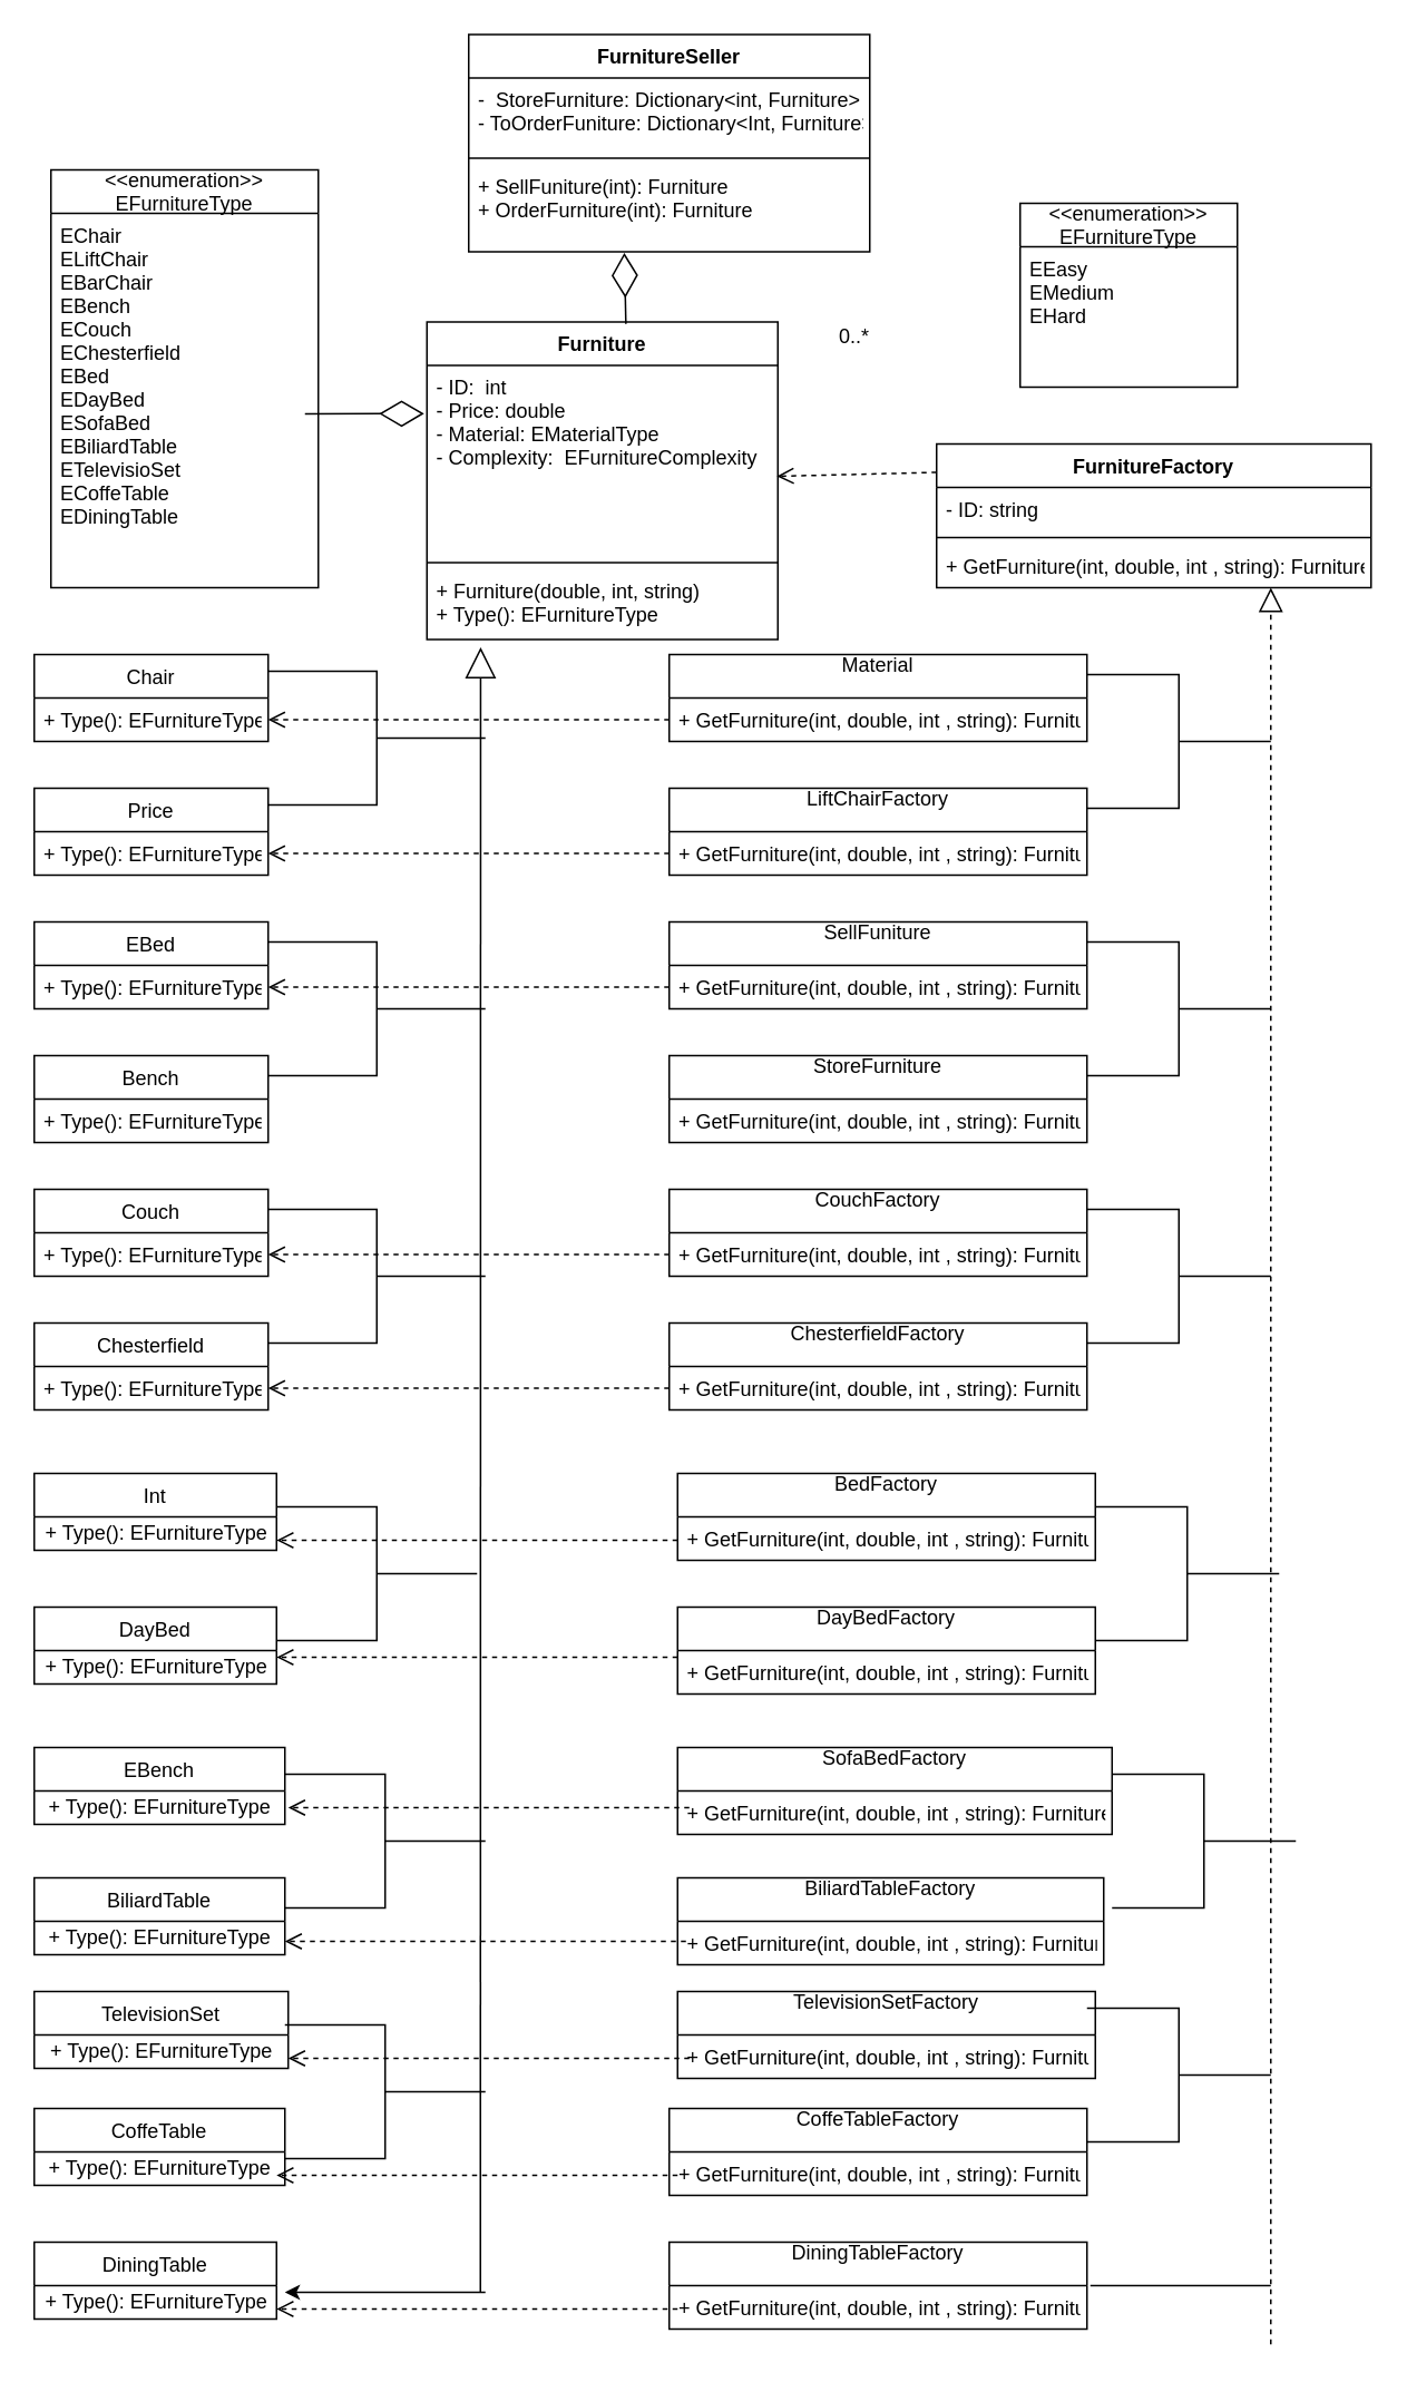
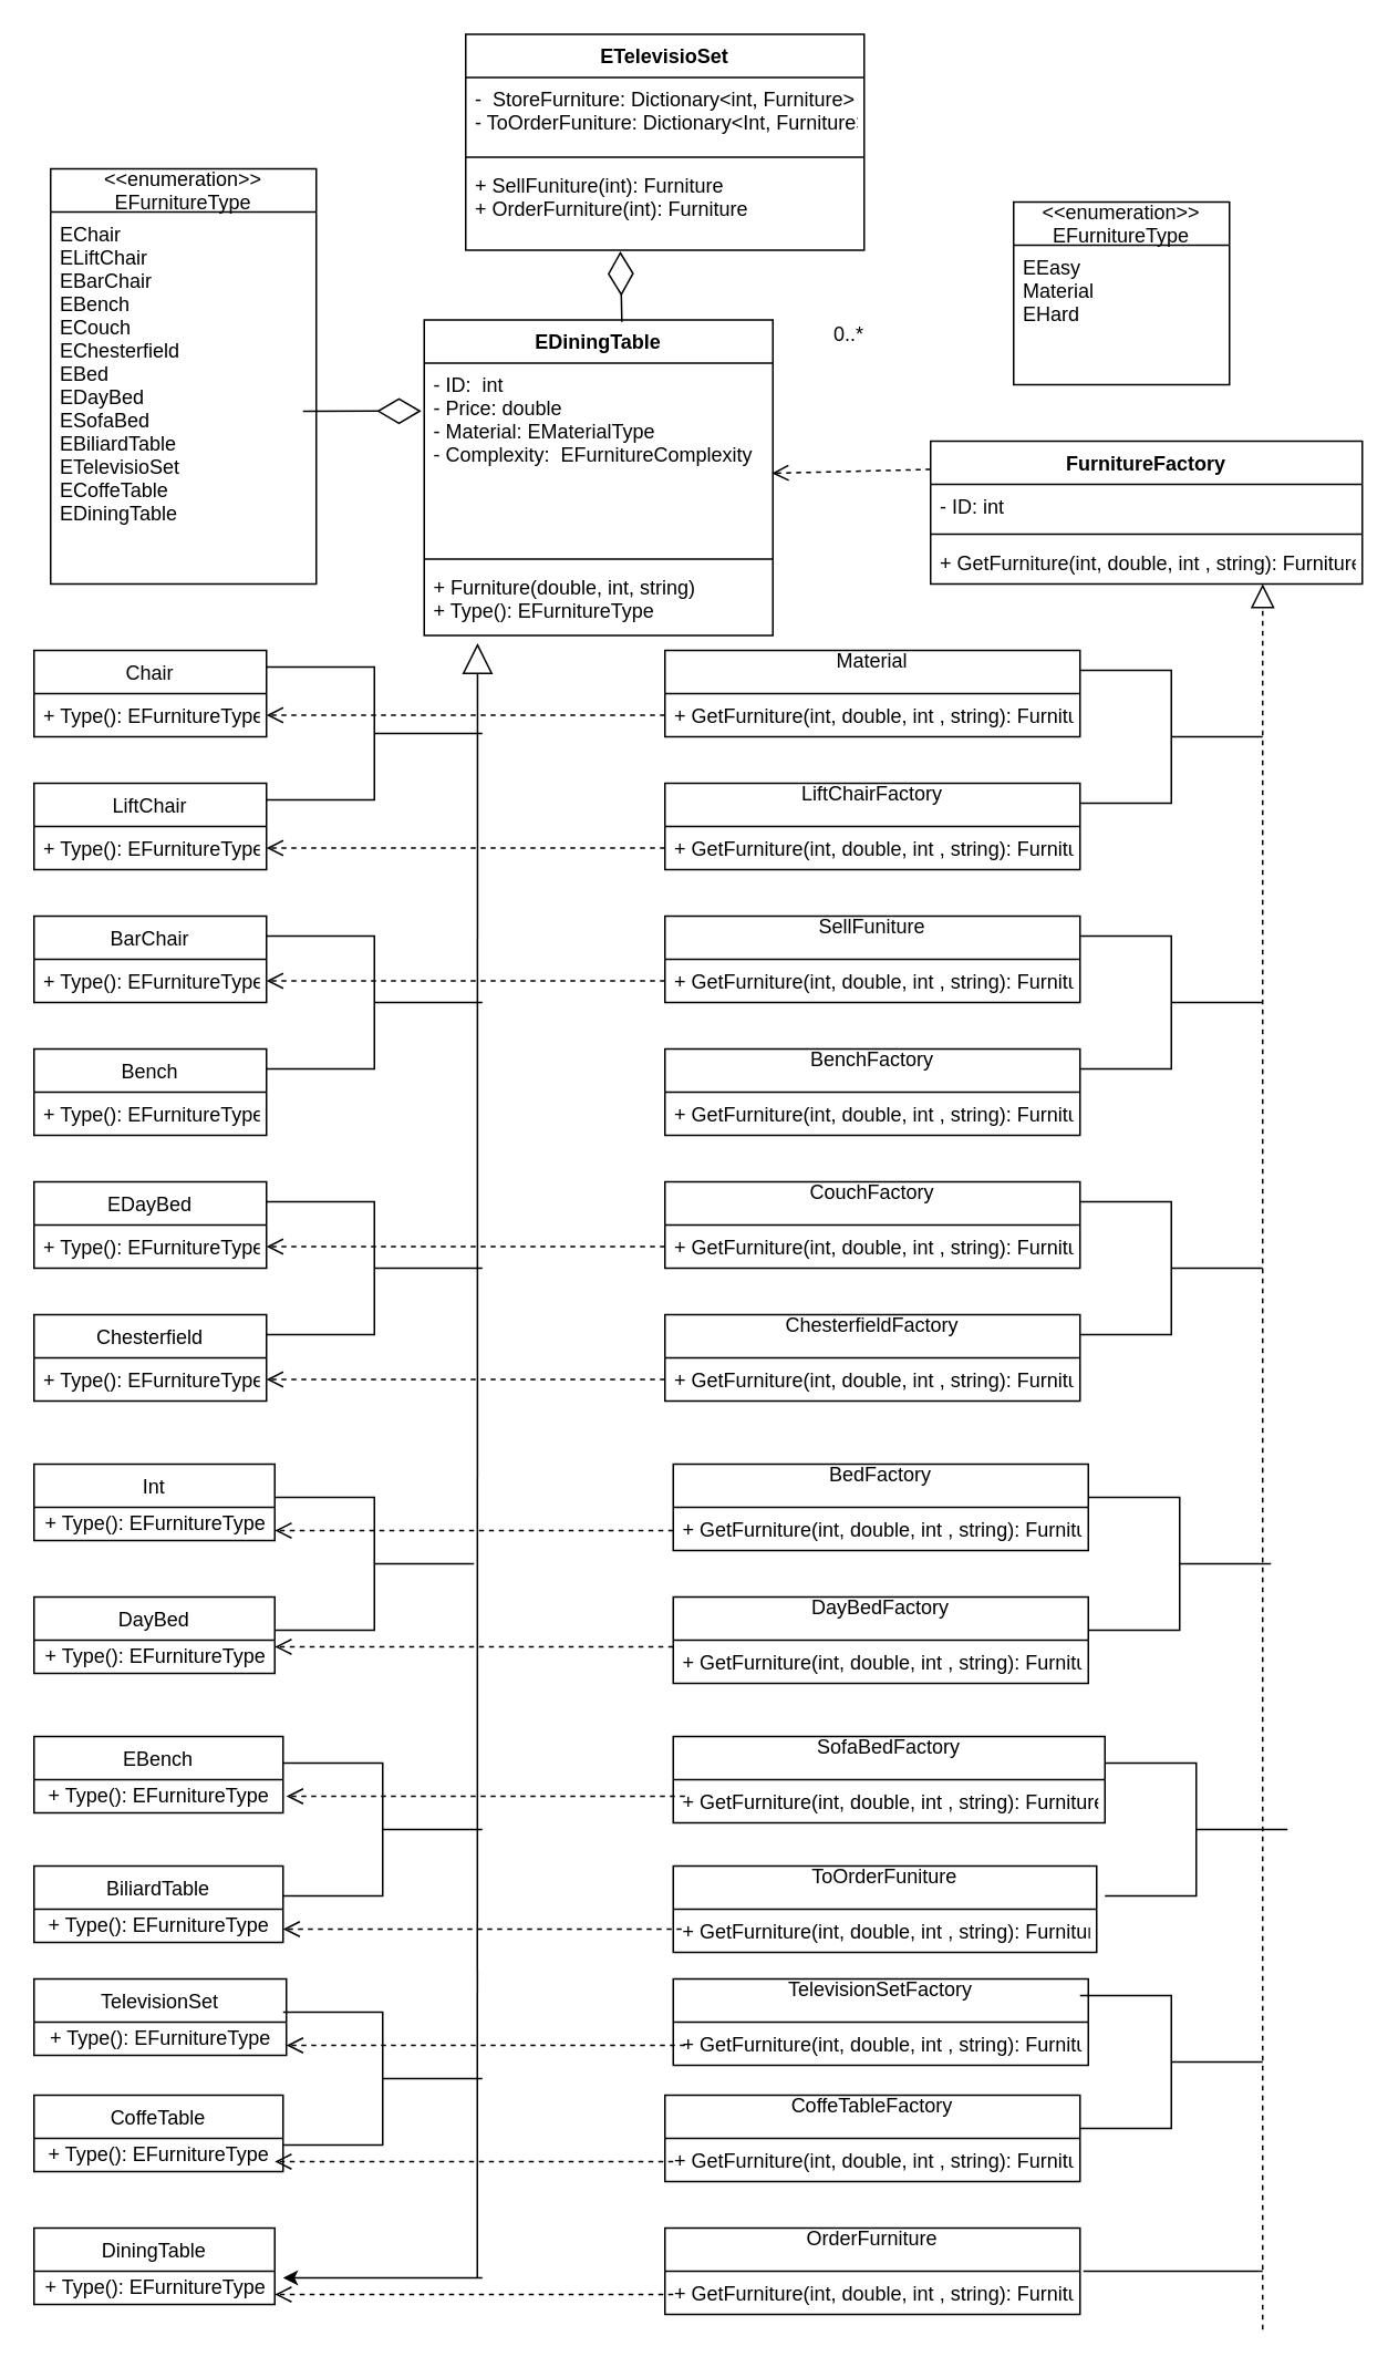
- <mxCell id="35" value="FurnitureSeller&#10;&#10;" style="swimlane;fontStyle=1;align=center;verticalAlign=top;childLayout=stackLayout;horizontal=1;startSize=26;horizontalStack=0;resizeParent=1;resizeParentMax=0;resizeLast=0;collapsible=1;marginBottom=0;" parent="1" vertex="1"><mxGeometry x="280" y="20" width="240" height="130" as="geometry" /></mxCell>
+ <mxCell id="35" value="ETelevisioSet&#10;&#10;" style="swimlane;fontStyle=1;align=center;verticalAlign=top;childLayout=stackLayout;horizontal=1;startSize=26;horizontalStack=0;resizeParent=1;resizeParentMax=0;resizeLast=0;collapsible=1;marginBottom=0;" parent="1" vertex="1"><mxGeometry x="280" y="20" width="240" height="130" as="geometry" /></mxCell>
- <mxCell id="101" value="EEasy&#10;EMedium&#10;EHard&#10;" style="text;strokeColor=none;fillColor=none;align=left;verticalAlign=top;spacingLeft=4;spacingRight=4;overflow=hidden;rotatable=0;points=[[0,0.5],[1,0.5]];portConstraint=eastwest;" vertex="1" parent="100"><mxGeometry y="26" width="130" height="84" as="geometry" /></mxCell>
+ <mxCell id="101" value="EEasy&#10;Material&#10;EHard&#10;" style="text;strokeColor=none;fillColor=none;align=left;verticalAlign=top;spacingLeft=4;spacingRight=4;overflow=hidden;rotatable=0;points=[[0,0.5],[1,0.5]];portConstraint=eastwest;" vertex="1" parent="100"><mxGeometry y="26" width="130" height="84" as="geometry" /></mxCell>
- <mxCell id="2" value="Furniture" style="swimlane;fontStyle=1;align=center;verticalAlign=top;childLayout=stackLayout;horizontal=1;startSize=26;horizontalStack=0;resizeParent=1;resizeParentMax=0;resizeLast=0;collapsible=1;marginBottom=0;" parent="1" vertex="1"><mxGeometry x="255" y="192" width="210" height="190" as="geometry" /></mxCell>
+ <mxCell id="2" value="EDiningTable" style="swimlane;fontStyle=1;align=center;verticalAlign=top;childLayout=stackLayout;horizontal=1;startSize=26;horizontalStack=0;resizeParent=1;resizeParentMax=0;resizeLast=0;collapsible=1;marginBottom=0;" parent="1" vertex="1"><mxGeometry x="255" y="192" width="210" height="190" as="geometry" /></mxCell>
- <mxCell id="20" value="- ID: string" style="text;strokeColor=none;fillColor=none;align=left;verticalAlign=top;spacingLeft=4;spacingRight=4;overflow=hidden;rotatable=0;points=[[0,0.5],[1,0.5]];portConstraint=eastwest;" parent="19" vertex="1"><mxGeometry y="26" width="260" height="26" as="geometry" /></mxCell>
+ <mxCell id="20" value="- ID: int" style="text;strokeColor=none;fillColor=none;align=left;verticalAlign=top;spacingLeft=4;spacingRight=4;overflow=hidden;rotatable=0;points=[[0,0.5],[1,0.5]];portConstraint=eastwest;" parent="19" vertex="1"><mxGeometry y="26" width="260" height="26" as="geometry" /></mxCell>
- <mxCell id="17" value="Price" style="swimlane;fontStyle=0;childLayout=stackLayout;horizontal=1;startSize=26;fillColor=none;horizontalStack=0;resizeParent=1;resizeParentMax=0;resizeLast=0;collapsible=1;marginBottom=0;" parent="1" vertex="1"><mxGeometry x="20" y="471" width="140" height="52" as="geometry" /></mxCell>
+ <mxCell id="17" value="LiftChair" style="swimlane;fontStyle=0;childLayout=stackLayout;horizontal=1;startSize=26;fillColor=none;horizontalStack=0;resizeParent=1;resizeParentMax=0;resizeLast=0;collapsible=1;marginBottom=0;" parent="1" vertex="1"><mxGeometry x="20" y="471" width="140" height="52" as="geometry" /></mxCell>
- <mxCell id="11" value="EBed" style="swimlane;fontStyle=0;childLayout=stackLayout;horizontal=1;startSize=26;fillColor=none;horizontalStack=0;resizeParent=1;resizeParentMax=0;resizeLast=0;collapsible=1;marginBottom=0;" parent="1" vertex="1"><mxGeometry x="20" y="551" width="140" height="52" as="geometry" /></mxCell>
+ <mxCell id="11" value="BarChair" style="swimlane;fontStyle=0;childLayout=stackLayout;horizontal=1;startSize=26;fillColor=none;horizontalStack=0;resizeParent=1;resizeParentMax=0;resizeLast=0;collapsible=1;marginBottom=0;" parent="1" vertex="1"><mxGeometry x="20" y="551" width="140" height="52" as="geometry" /></mxCell>
- <mxCell id="27" value="StoreFurniture&#10;" style="swimlane;fontStyle=0;childLayout=stackLayout;horizontal=1;startSize=26;fillColor=none;horizontalStack=0;resizeParent=1;resizeParentMax=0;resizeLast=0;collapsible=1;marginBottom=0;" parent="1" vertex="1"><mxGeometry x="400" y="631" width="250" height="52" as="geometry" /></mxCell>
+ <mxCell id="27" value="BenchFactory&#10;" style="swimlane;fontStyle=0;childLayout=stackLayout;horizontal=1;startSize=26;fillColor=none;horizontalStack=0;resizeParent=1;resizeParentMax=0;resizeLast=0;collapsible=1;marginBottom=0;" parent="1" vertex="1"><mxGeometry x="400" y="631" width="250" height="52" as="geometry" /></mxCell>
- <mxCell id="15" value="Couch" style="swimlane;fontStyle=0;childLayout=stackLayout;horizontal=1;startSize=26;fillColor=none;horizontalStack=0;resizeParent=1;resizeParentMax=0;resizeLast=0;collapsible=1;marginBottom=0;" parent="1" vertex="1"><mxGeometry x="20" y="711" width="140" height="52" as="geometry" /></mxCell>
+ <mxCell id="15" value="EDayBed" style="swimlane;fontStyle=0;childLayout=stackLayout;horizontal=1;startSize=26;fillColor=none;horizontalStack=0;resizeParent=1;resizeParentMax=0;resizeLast=0;collapsible=1;marginBottom=0;" parent="1" vertex="1"><mxGeometry x="20" y="711" width="140" height="52" as="geometry" /></mxCell>
- <mxCell id="79" value="BiliardTableFactory&#10;" style="swimlane;fontStyle=0;childLayout=stackLayout;horizontal=1;startSize=26;fillColor=none;horizontalStack=0;resizeParent=1;resizeParentMax=0;resizeLast=0;collapsible=1;marginBottom=0;" vertex="1" parent="1"><mxGeometry x="405" y="1123" width="255" height="52" as="geometry" /></mxCell>
+ <mxCell id="79" value="ToOrderFuniture&#10;" style="swimlane;fontStyle=0;childLayout=stackLayout;horizontal=1;startSize=26;fillColor=none;horizontalStack=0;resizeParent=1;resizeParentMax=0;resizeLast=0;collapsible=1;marginBottom=0;" vertex="1" parent="1"><mxGeometry x="405" y="1123" width="255" height="52" as="geometry" /></mxCell>
- <mxCell id="71" value="DiningTableFactory&#10;" style="swimlane;fontStyle=0;childLayout=stackLayout;horizontal=1;startSize=26;fillColor=none;horizontalStack=0;resizeParent=1;resizeParentMax=0;resizeLast=0;collapsible=1;marginBottom=0;" vertex="1" parent="1"><mxGeometry x="400" y="1341" width="250" height="52" as="geometry" /></mxCell>
+ <mxCell id="71" value="OrderFurniture&#10;" style="swimlane;fontStyle=0;childLayout=stackLayout;horizontal=1;startSize=26;fillColor=none;horizontalStack=0;resizeParent=1;resizeParentMax=0;resizeLast=0;collapsible=1;marginBottom=0;" vertex="1" parent="1"><mxGeometry x="400" y="1341" width="250" height="52" as="geometry" /></mxCell>
